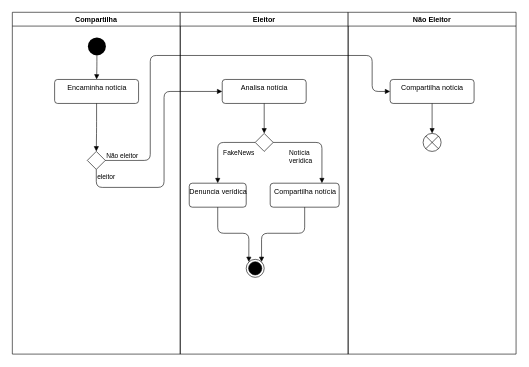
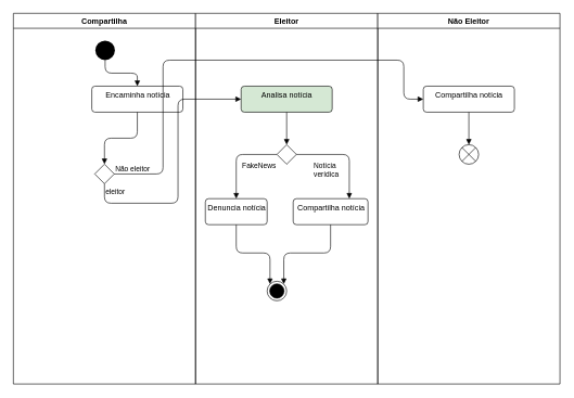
- <mxCell id="4" value="Encaminha notícia" style="html=1;align=center;verticalAlign=top;rounded=1;absoluteArcSize=1;arcSize=10;dashed=0;" parent="2" vertex="1"><mxGeometry x="70.5" y="112" width="140" height="40" as="geometry" /></mxCell>
+ <mxCell id="4" value="Encaminha notícia" style="html=1;align=center;verticalAlign=top;rounded=1;absoluteArcSize=1;arcSize=10;dashed=0;" parent="2" vertex="1"><mxGeometry x="120.5" y="112" width="140" height="40" as="geometry" /></mxCell>
- <mxCell id="9" value="Analisa notícia" style="html=1;align=center;verticalAlign=top;rounded=1;absoluteArcSize=1;arcSize=10;dashed=0;" parent="8" vertex="1"><mxGeometry x="70" y="112" width="140" height="40" as="geometry" /></mxCell>
+ <mxCell id="9" value="Analisa notícia" style="html=1;align=center;verticalAlign=top;rounded=1;absoluteArcSize=1;arcSize=10;dashed=0;fillColor=#d5e8d4;" parent="8" vertex="1"><mxGeometry x="70" y="112" width="140" height="40" as="geometry" /></mxCell>
- <mxCell id="11" value="Denuncia verídica" style="html=1;align=center;verticalAlign=top;rounded=1;absoluteArcSize=1;arcSize=10;dashed=0;" parent="8" vertex="1"><mxGeometry x="15" y="285" width="95" height="40" as="geometry" /></mxCell>
+ <mxCell id="11" value="Denuncia notícia" style="html=1;align=center;verticalAlign=top;rounded=1;absoluteArcSize=1;arcSize=10;dashed=0;" parent="8" vertex="1"><mxGeometry x="15" y="285" width="95" height="40" as="geometry" /></mxCell>
